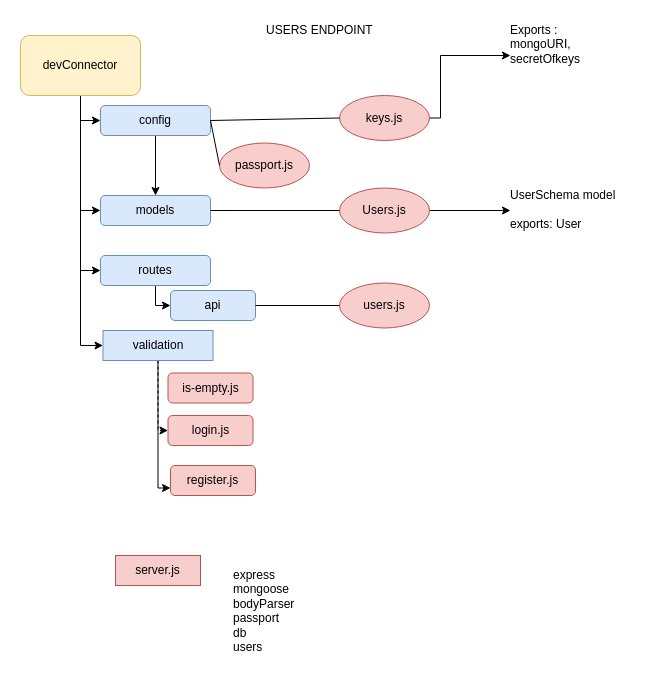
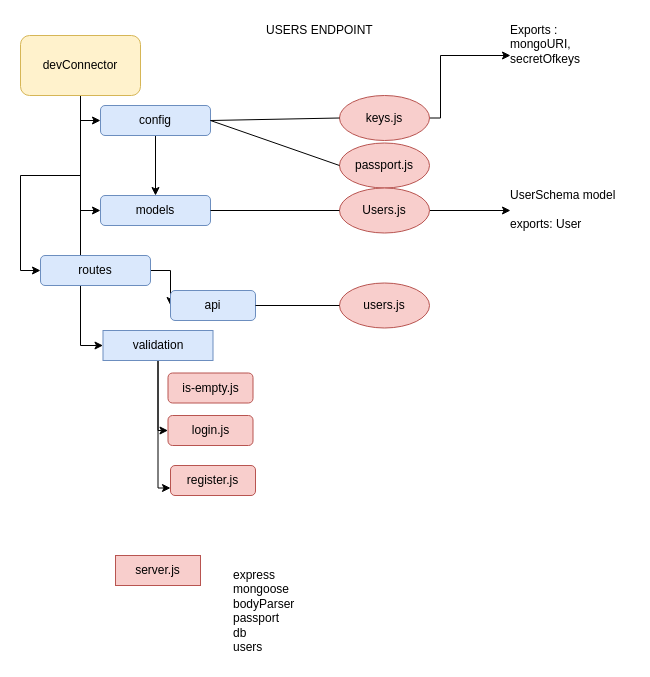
- <mxCell id="11" value="passport.js" style="ellipse;whiteSpace=wrap;html=1;fillColor=#f8cecc;strokeColor=#b85450;" vertex="1" parent="1"><mxGeometry x="219" y="142.5" width="90" height="45" as="geometry" /></mxCell>
+ <mxCell id="11" value="passport.js" style="ellipse;whiteSpace=wrap;html=1;fillColor=#f8cecc;strokeColor=#b85450;" vertex="1" parent="1"><mxGeometry x="339" y="142.5" width="90" height="45" as="geometry" /></mxCell>
- <mxCell id="19" value="routes" style="rounded=1;whiteSpace=wrap;html=1;fillColor=#dae8fc;strokeColor=#6c8ebf;" vertex="1" parent="1"><mxGeometry x="100" y="255" width="110" height="30" as="geometry" /></mxCell>
+ <mxCell id="19" value="routes" style="rounded=1;whiteSpace=wrap;html=1;fillColor=#dae8fc;strokeColor=#6c8ebf;" vertex="1" parent="1"><mxGeometry x="40" y="255" width="110" height="30" as="geometry" /></mxCell>
- <mxCell id="24" style="edgeStyle=orthogonalEdgeStyle;rounded=0;orthogonalLoop=1;jettySize=auto;html=1;entryX=0;entryY=0.5;entryDx=0;entryDy=0;dashed=1;" edge="1" parent="1" source="26" target="28"><mxGeometry relative="1" as="geometry"><Array as="points"><mxPoint x="158" y="430" /></Array></mxGeometry></mxCell>
+ <mxCell id="24" style="edgeStyle=orthogonalEdgeStyle;rounded=0;orthogonalLoop=1;jettySize=auto;html=1;entryX=0;entryY=0.5;entryDx=0;entryDy=0;" edge="1" parent="1" source="26" target="28"><mxGeometry relative="1" as="geometry"><Array as="points"><mxPoint x="158" y="430" /></Array></mxGeometry></mxCell>
